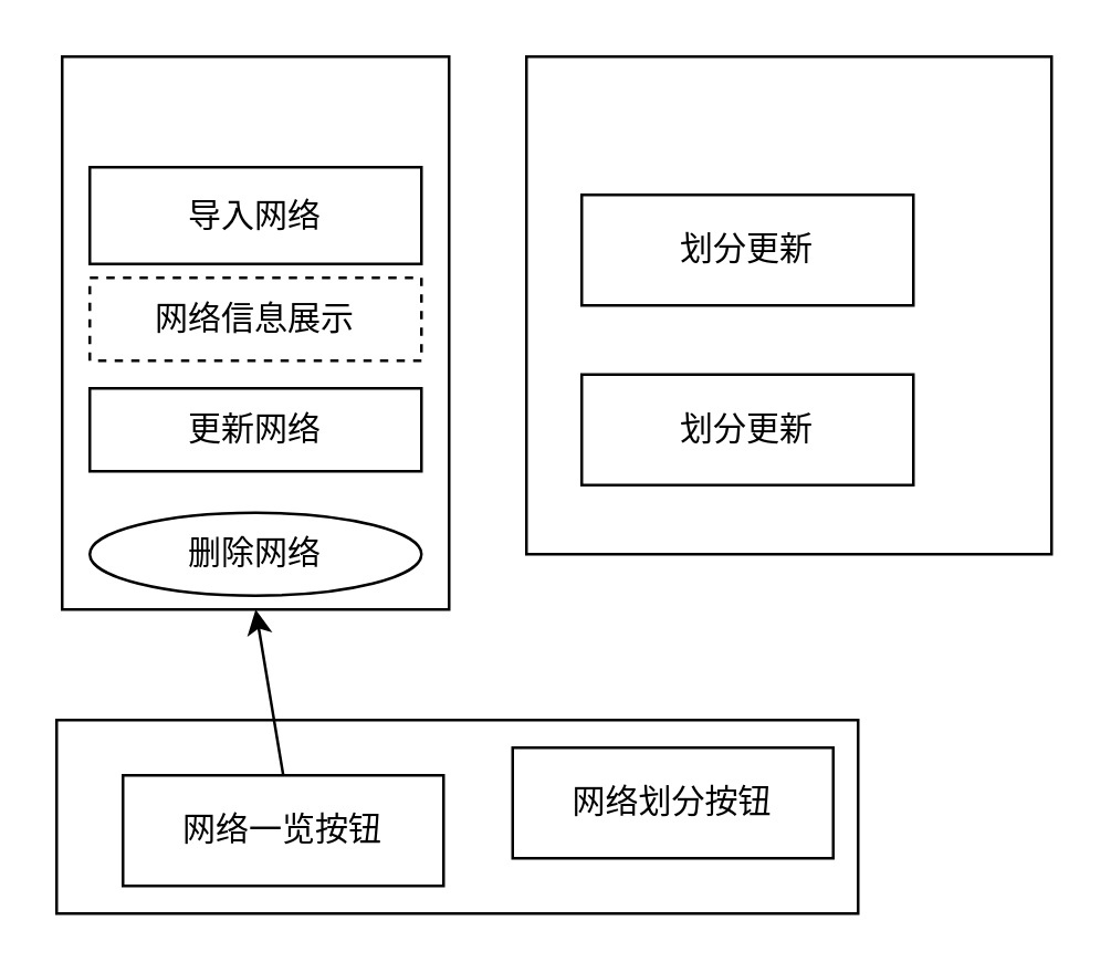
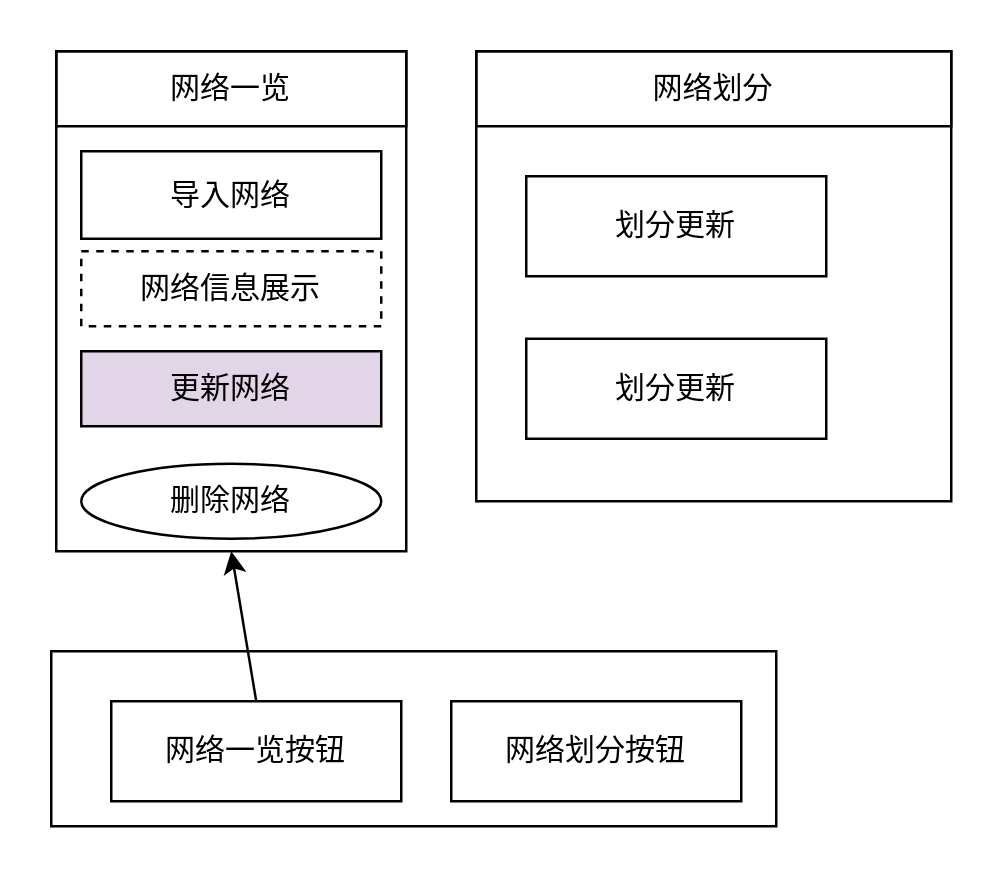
+ <mxCell id="13" value="网络一览" style="text;strokeColor=default;align=center;fillColor=none;html=1;verticalAlign=middle;whiteSpace=wrap;rounded=0;" vertex="1" parent="1"><mxGeometry x="22" y="20" width="140" height="30" as="geometry" /></mxCell>
+ <mxCell id="12" value="网络划分" style="text;strokeColor=default;align=center;fillColor=none;html=1;verticalAlign=middle;whiteSpace=wrap;rounded=0;" vertex="1" parent="1"><mxGeometry x="190" y="20" width="190" height="30" as="geometry" /></mxCell>
- <mxCell id="9" value="更新网络" style="rounded=0;whiteSpace=wrap;html=1;" vertex="1" parent="1"><mxGeometry x="32" y="140" width="120" height="30" as="geometry" /></mxCell>
+ <mxCell id="9" value="更新网络" style="rounded=0;whiteSpace=wrap;html=1;fillColor=#e1d5e7;" vertex="1" parent="1"><mxGeometry x="32" y="140" width="120" height="30" as="geometry" /></mxCell>
- <mxCell id="7" value="网络划分按钮" style="rounded=0;whiteSpace=wrap;html=1;" vertex="1" parent="1"><mxGeometry x="185" y="270" width="116" height="40" as="geometry" /></mxCell>
+ <mxCell id="7" value="网络划分按钮" style="rounded=0;whiteSpace=wrap;html=1;" vertex="1" parent="1"><mxGeometry x="180" y="280" width="116" height="40" as="geometry" /></mxCell>
